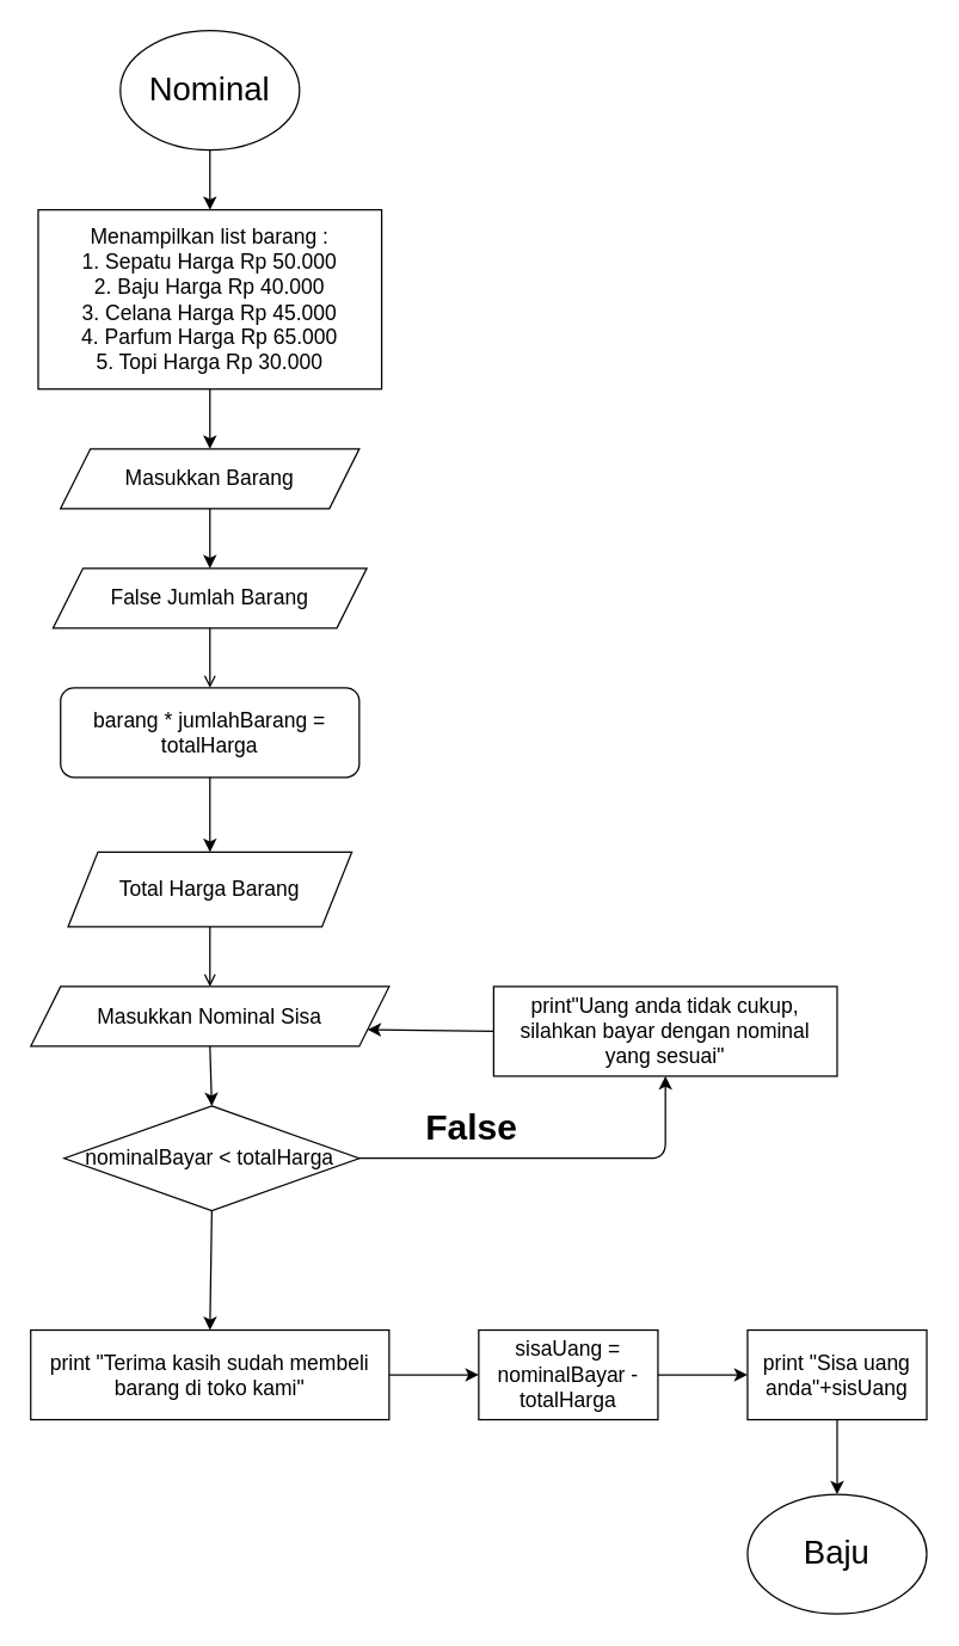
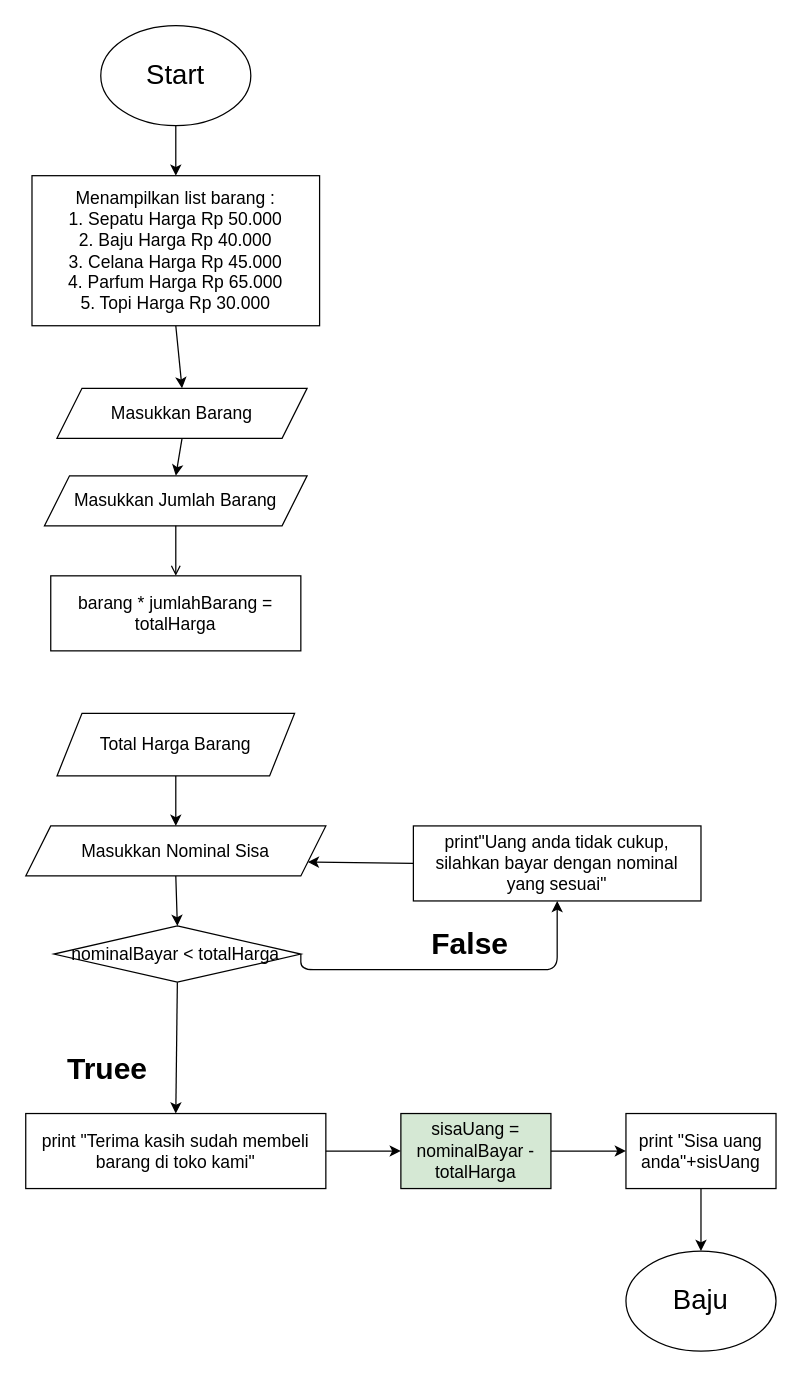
- <mxCell id="2" value="&lt;font style=&quot;font-size: 22px&quot;&gt;Nominal&lt;/font&gt;" style="ellipse;whiteSpace=wrap;html=1;" vertex="1" parent="1"><mxGeometry x="80" y="20" width="120" height="80" as="geometry" /></mxCell>
+ <mxCell id="2" value="&lt;font style=&quot;font-size: 22px&quot;&gt;Start&lt;/font&gt;" style="ellipse;whiteSpace=wrap;html=1;" vertex="1" parent="1"><mxGeometry x="80" y="20" width="120" height="80" as="geometry" /></mxCell>
- <mxCell id="4" value="Masukkan Barang" style="shape=parallelogram;perimeter=parallelogramPerimeter;whiteSpace=wrap;html=1;fixedSize=1;fontSize=14;size=20;" vertex="1" parent="1"><mxGeometry x="40" y="300" width="200" height="40" as="geometry" /></mxCell>
+ <mxCell id="4" value="Masukkan Barang" style="shape=parallelogram;perimeter=parallelogramPerimeter;whiteSpace=wrap;html=1;fixedSize=1;fontSize=14;size=20;" vertex="1" parent="1"><mxGeometry x="45" y="310" width="200" height="40" as="geometry" /></mxCell>
- <mxCell id="5" value="False Jumlah Barang" style="shape=parallelogram;perimeter=parallelogramPerimeter;whiteSpace=wrap;html=1;fixedSize=1;fontSize=14;size=20;" vertex="1" parent="1"><mxGeometry x="35" y="380" width="210" height="40" as="geometry" /></mxCell>
+ <mxCell id="5" value="Masukkan Jumlah Barang" style="shape=parallelogram;perimeter=parallelogramPerimeter;whiteSpace=wrap;html=1;fixedSize=1;fontSize=14;size=20;" vertex="1" parent="1"><mxGeometry x="35" y="380" width="210" height="40" as="geometry" /></mxCell>
- <mxCell id="11" value="barang * jumlahBarang = totalHarga" style="whiteSpace=wrap;html=1;fontSize=14;rounded=1;" vertex="1" parent="1"><mxGeometry x="40" y="460" width="200" height="60" as="geometry" /></mxCell>
+ <mxCell id="11" value="barang * jumlahBarang = totalHarga" style="whiteSpace=wrap;html=1;fontSize=14;" vertex="1" parent="1"><mxGeometry x="40" y="460" width="200" height="60" as="geometry" /></mxCell>
- <mxCell id="13" value="" style="endArrow=classic;html=1;fontSize=14;exitX=0.5;exitY=1;exitDx=0;exitDy=0;entryX=0.5;entryY=0;entryDx=0;entryDy=0;" edge="1" parent="1" source="11" target="9"><mxGeometry width="50" height="50" relative="1" as="geometry"><mxPoint x="340" y="670" as="sourcePoint" /><mxPoint x="390" y="620" as="targetPoint" /></mxGeometry></mxCell>
- <mxCell id="15" value="" style="endArrow=open;html=1;fontSize=14;exitX=0.5;exitY=1;exitDx=0;exitDy=0;entryX=0.5;entryY=0;entryDx=0;entryDy=0;" edge="1" parent="1" source="9" target="14"><mxGeometry width="50" height="50" relative="1" as="geometry"><mxPoint x="340" y="660" as="sourcePoint" /><mxPoint x="390" y="610" as="targetPoint" /></mxGeometry></mxCell>
+ <mxCell id="15" value="" style="endArrow=classic;html=1;fontSize=14;exitX=0.5;exitY=1;exitDx=0;exitDy=0;entryX=0.5;entryY=0;entryDx=0;entryDy=0;" edge="1" parent="1" source="9" target="14"><mxGeometry width="50" height="50" relative="1" as="geometry"><mxPoint x="340" y="660" as="sourcePoint" /><mxPoint x="390" y="610" as="targetPoint" /></mxGeometry></mxCell>
- <mxCell id="19" value="False" style="text;strokeColor=none;fillColor=none;html=1;fontSize=24;fontStyle=1;verticalAlign=middle;align=center;" vertex="1" parent="1"><mxGeometry x="280" y="740" width="70" height="30" as="geometry" /></mxCell>
+ <mxCell id="19" value="False" style="text;strokeColor=none;fillColor=none;html=1;fontSize=24;fontStyle=1;verticalAlign=middle;align=center;" vertex="1" parent="1"><mxGeometry x="340" y="740" width="70" height="30" as="geometry" /></mxCell>
- <mxCell id="12" value="nominalBayar &amp;lt; totalHarga&amp;nbsp;" style="rhombus;whiteSpace=wrap;html=1;fontSize=14;" vertex="1" parent="1"><mxGeometry x="42.5" y="740" width="197.5" height="70" as="geometry" /></mxCell>
+ <mxCell id="12" value="nominalBayar &amp;lt; totalHarga&amp;nbsp;" style="rhombus;whiteSpace=wrap;html=1;fontSize=14;" vertex="1" parent="1"><mxGeometry x="42.5" y="740" width="197.5" height="45" as="geometry" /></mxCell>
+ <mxCell id="24" value="Truee" style="text;strokeColor=none;fillColor=none;html=1;fontSize=24;fontStyle=1;verticalAlign=middle;align=center;" vertex="1" parent="1"><mxGeometry x="50" y="840" width="70" height="30" as="geometry" /></mxCell>
- <mxCell id="26" value="sisaUang = nominalBayar - totalHarga" style="whiteSpace=wrap;html=1;fontSize=14;" vertex="1" parent="1"><mxGeometry x="320" y="890" width="120" height="60" as="geometry" /></mxCell>
+ <mxCell id="26" value="sisaUang = nominalBayar - totalHarga" style="whiteSpace=wrap;html=1;fontSize=14;fillColor=#d5e8d4;" vertex="1" parent="1"><mxGeometry x="320" y="890" width="120" height="60" as="geometry" /></mxCell>
